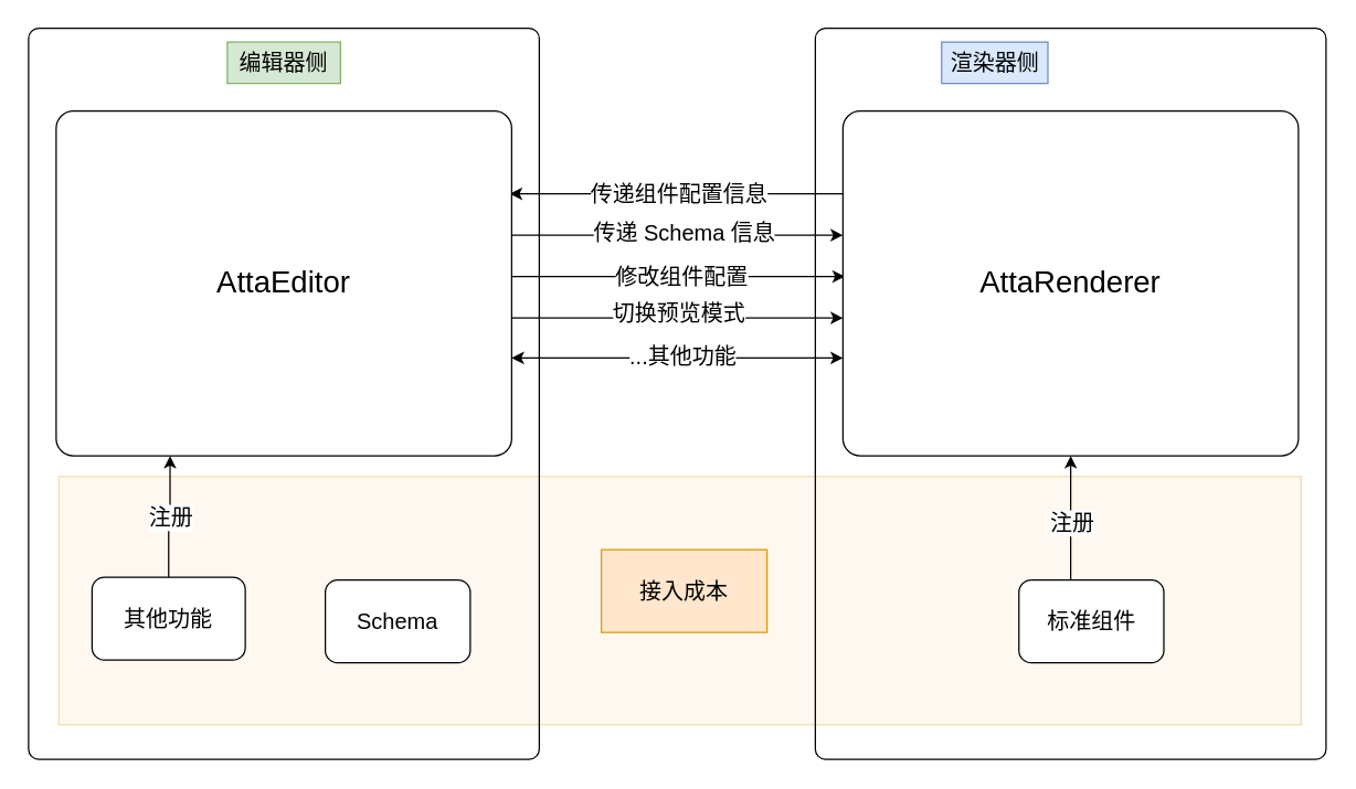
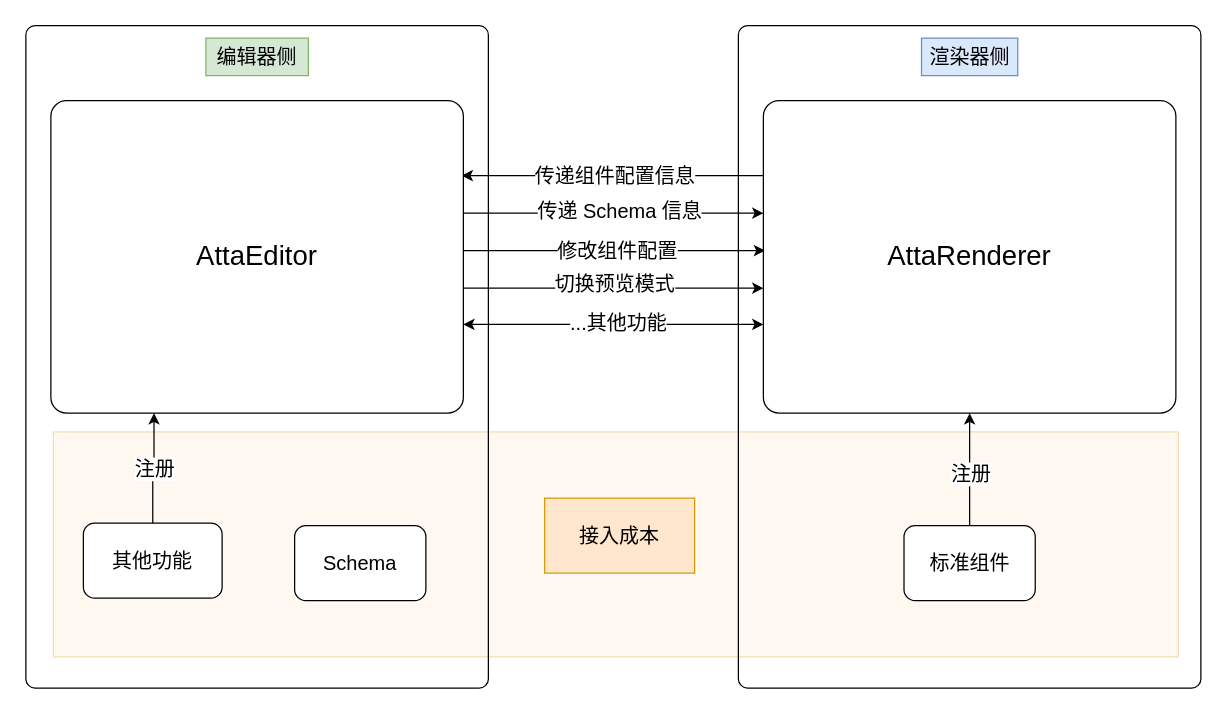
- <mxCell id="19" value="&lt;font style=&quot;font-size: 16px;&quot;&gt;渲染器侧&lt;/font&gt;" style="text;html=1;align=center;verticalAlign=middle;whiteSpace=wrap;rounded=0;fillColor=#dae8fc;strokeColor=#6c8ebf;" vertex="1" parent="1"><mxGeometry x="681.5" y="30" width="77" height="30" as="geometry" /></mxCell>
+ <mxCell id="19" value="&lt;font style=&quot;font-size: 16px;&quot;&gt;渲染器侧&lt;/font&gt;" style="text;html=1;align=center;verticalAlign=middle;whiteSpace=wrap;rounded=0;fillColor=#dae8fc;strokeColor=#6c8ebf;" vertex="1" parent="1"><mxGeometry x="736.5" y="30" width="77" height="30" as="geometry" /></mxCell>
- <mxCell id="21" value="&lt;font style=&quot;font-size: 16px;&quot;&gt;标准组件&lt;/font&gt;" style="rounded=1;whiteSpace=wrap;html=1;" vertex="1" parent="1"><mxGeometry x="737.5" y="420" width="105" height="60" as="geometry" /></mxCell>
+ <mxCell id="21" value="&lt;font style=&quot;font-size: 16px;&quot;&gt;标准组件&lt;/font&gt;" style="rounded=1;whiteSpace=wrap;html=1;" vertex="1" parent="1"><mxGeometry x="722.5" y="420" width="105" height="60" as="geometry" /></mxCell>
